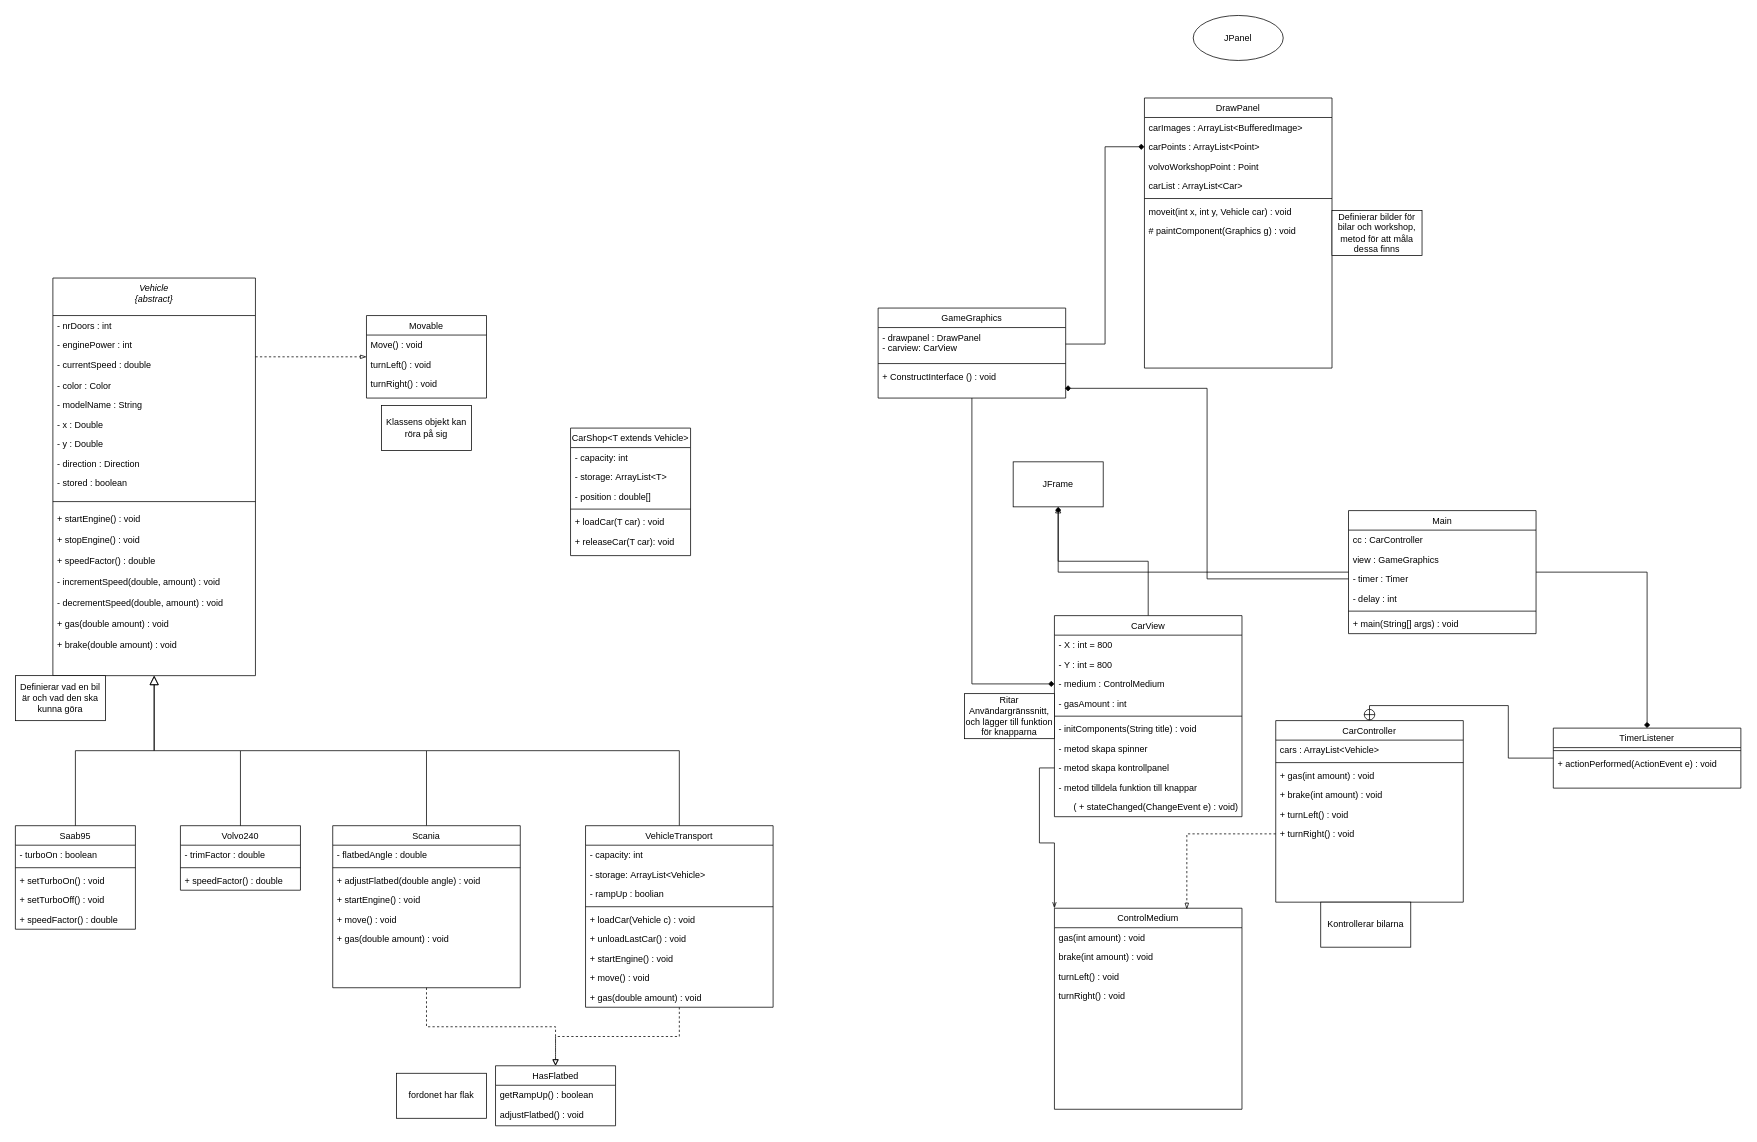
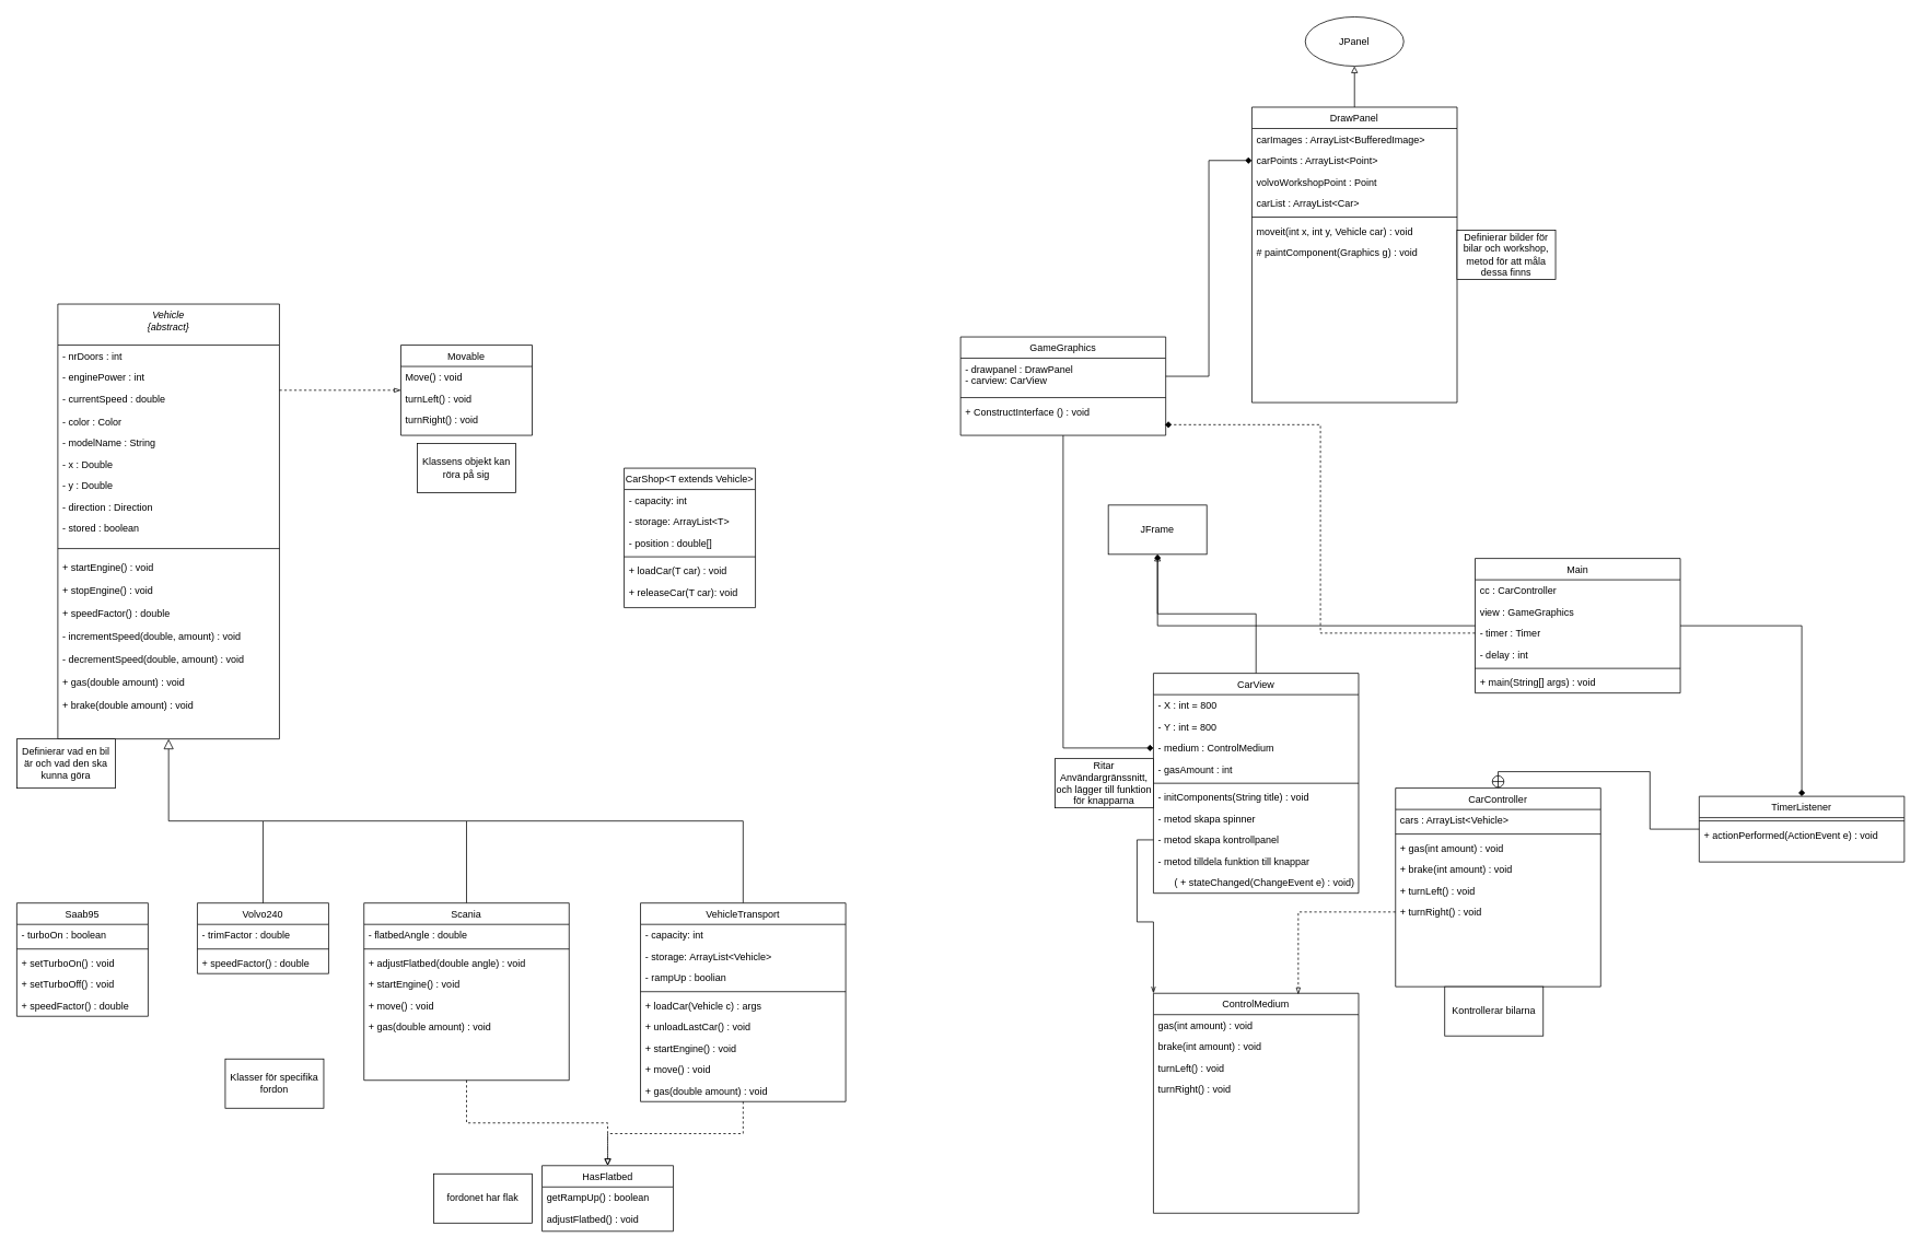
+ <mxCell id="89" style="edgeStyle=orthogonalEdgeStyle;rounded=0;orthogonalLoop=1;jettySize=auto;html=1;endArrow=block;endFill=0;" parent="1" source="90" target="105" edge="1"><mxGeometry relative="1" as="geometry" /></mxCell>
- <mxCell id="133" style="edgeStyle=orthogonalEdgeStyle;rounded=0;orthogonalLoop=1;jettySize=auto;html=1;entryX=0.996;entryY=1.115;entryDx=0;entryDy=0;entryPerimeter=0;endArrow=diamond;endFill=1;" edge="1" parent="1" source="123" target="131"><mxGeometry relative="1" as="geometry" /></mxCell>
+ <mxCell id="133" style="edgeStyle=orthogonalEdgeStyle;rounded=0;orthogonalLoop=1;jettySize=auto;html=1;entryX=0.996;entryY=1.115;entryDx=0;entryDy=0;entryPerimeter=0;endArrow=diamond;endFill=1;dashed=1;" edge="1" parent="1" source="123" target="131"><mxGeometry relative="1" as="geometry" /></mxCell>
- <mxCell id="26" value="" style="endArrow=block;endSize=10;endFill=0;shadow=0;strokeWidth=1;rounded=0;curved=0;edgeStyle=elbowEdgeStyle;elbow=vertical;" parent="1" source="20" target="2" edge="1"><mxGeometry width="160" relative="1" as="geometry"><mxPoint x="180" y="503" as="sourcePoint" /><mxPoint x="180" y="503" as="targetPoint" /></mxGeometry></mxCell>
- <mxCell id="59" value="+ loadCar(Vehicle c) : void" style="text;align=left;verticalAlign=top;spacingLeft=4;spacingRight=4;overflow=hidden;rotatable=0;points=[[0,0.5],[1,0.5]];portConstraint=eastwest;" parent="54" vertex="1"><mxGeometry y="112" width="250" height="26" as="geometry" /></mxCell>
+ <mxCell id="59" value="+ loadCar(Vehicle c) : args" style="text;align=left;verticalAlign=top;spacingLeft=4;spacingRight=4;overflow=hidden;rotatable=0;points=[[0,0.5],[1,0.5]];portConstraint=eastwest;" parent="54" vertex="1"><mxGeometry y="112" width="250" height="26" as="geometry" /></mxCell>
+ <mxCell id="115" value="Klasser för specifika fordon" style="rounded=0;whiteSpace=wrap;html=1;" parent="1" vertex="1"><mxGeometry x="274" y="1290" width="120" height="60" as="geometry" /></mxCell>
